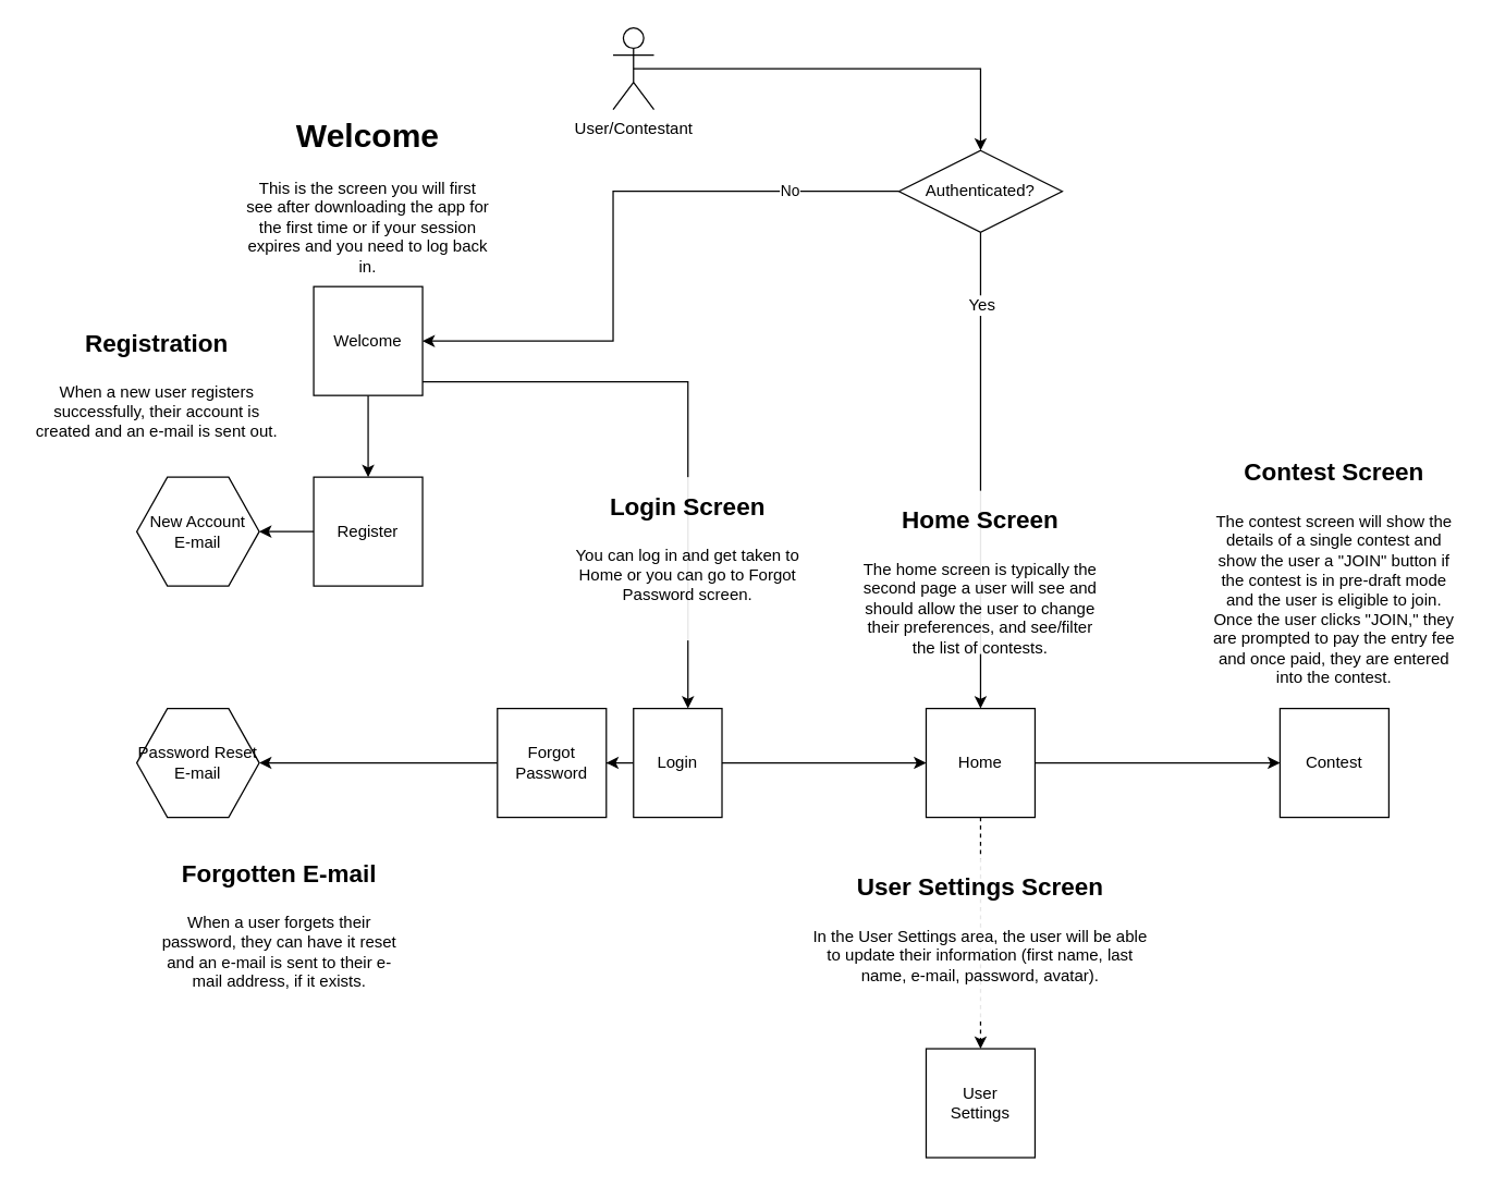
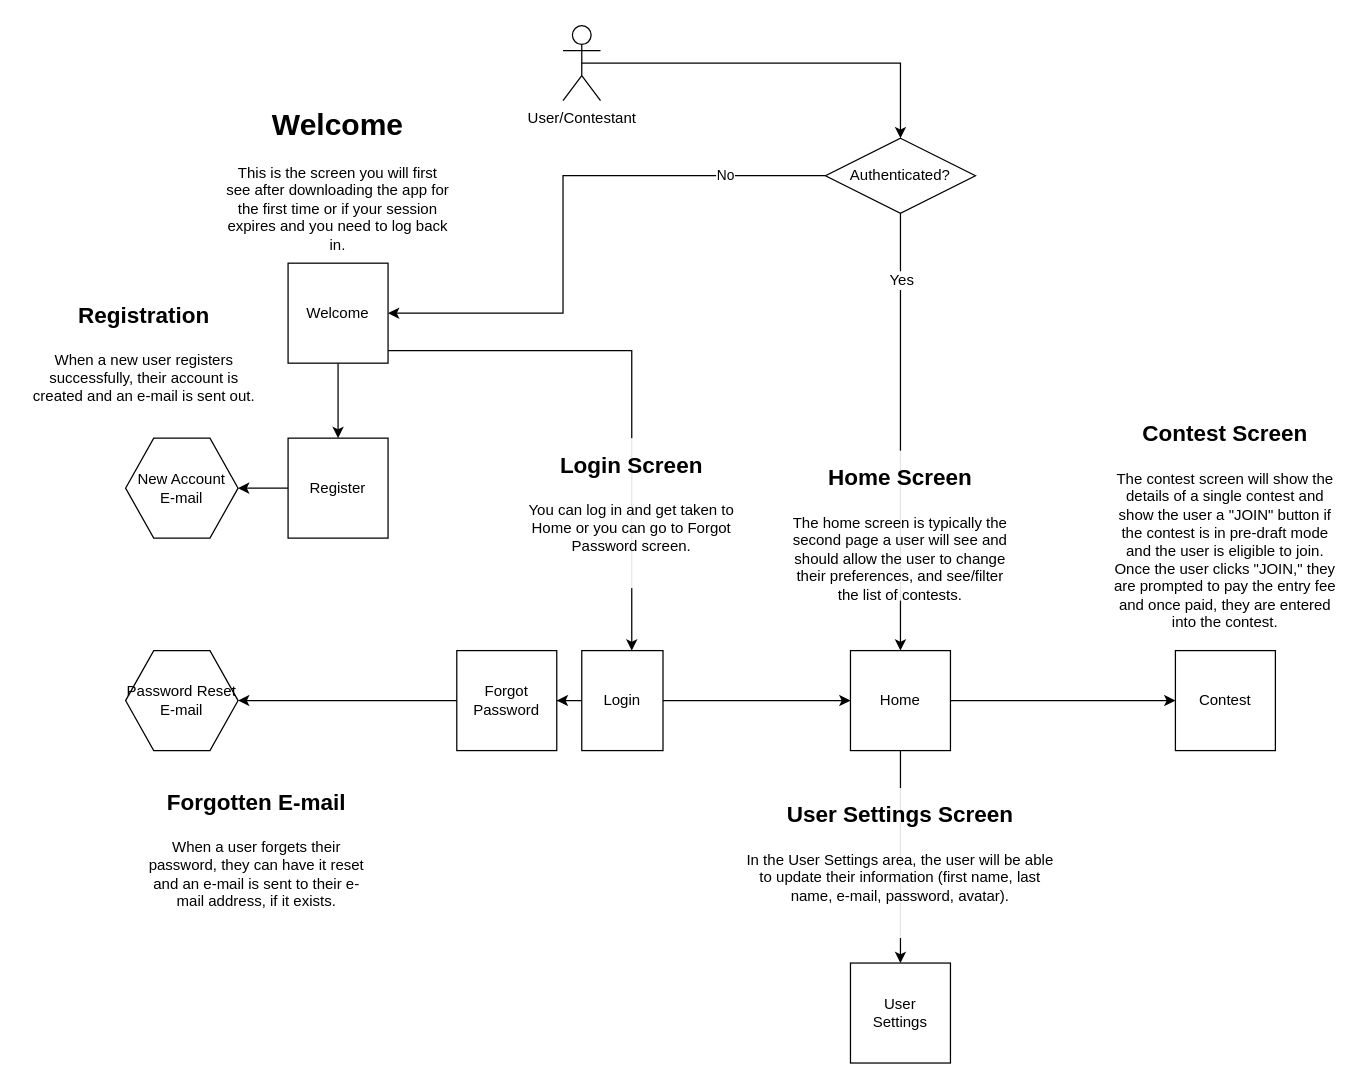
- <mxCell id="11" value="" style="edgeStyle=orthogonalEdgeStyle;rounded=0;orthogonalLoop=1;jettySize=auto;html=1;dashed=1;" edge="1" parent="1" source="12" target="13"><mxGeometry relative="1" as="geometry" /></mxCell>
+ <mxCell id="11" value="" style="edgeStyle=orthogonalEdgeStyle;rounded=0;orthogonalLoop=1;jettySize=auto;html=1;" edge="1" parent="1" source="12" target="13"><mxGeometry relative="1" as="geometry" /></mxCell>
